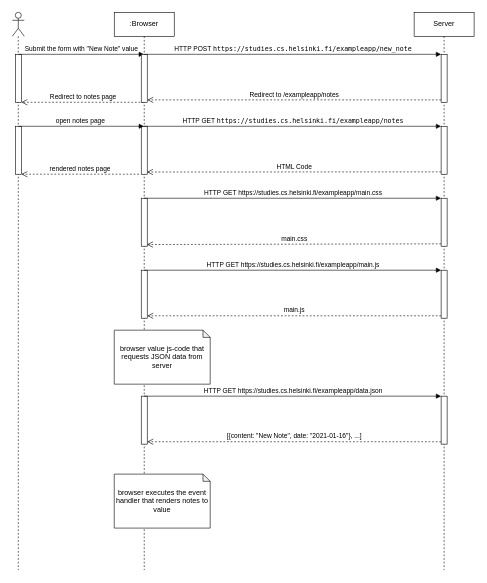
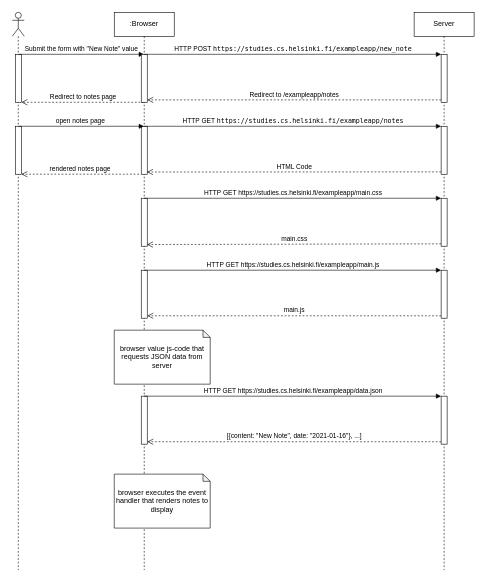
- <mxCell id="30" value="browser executes the event handler that renders notes to value" style="shape=note;whiteSpace=wrap;html=1;backgroundOutline=1;darkOpacity=0.05;fontColor=#000000;size=12;" parent="1" vertex="1"><mxGeometry x="190" y="790" width="160" height="90" as="geometry" /></mxCell>
+ <mxCell id="30" value="browser executes the event handler that renders notes to display" style="shape=note;whiteSpace=wrap;html=1;backgroundOutline=1;darkOpacity=0.05;fontColor=#000000;size=12;" parent="1" vertex="1"><mxGeometry x="190" y="790" width="160" height="90" as="geometry" /></mxCell>
